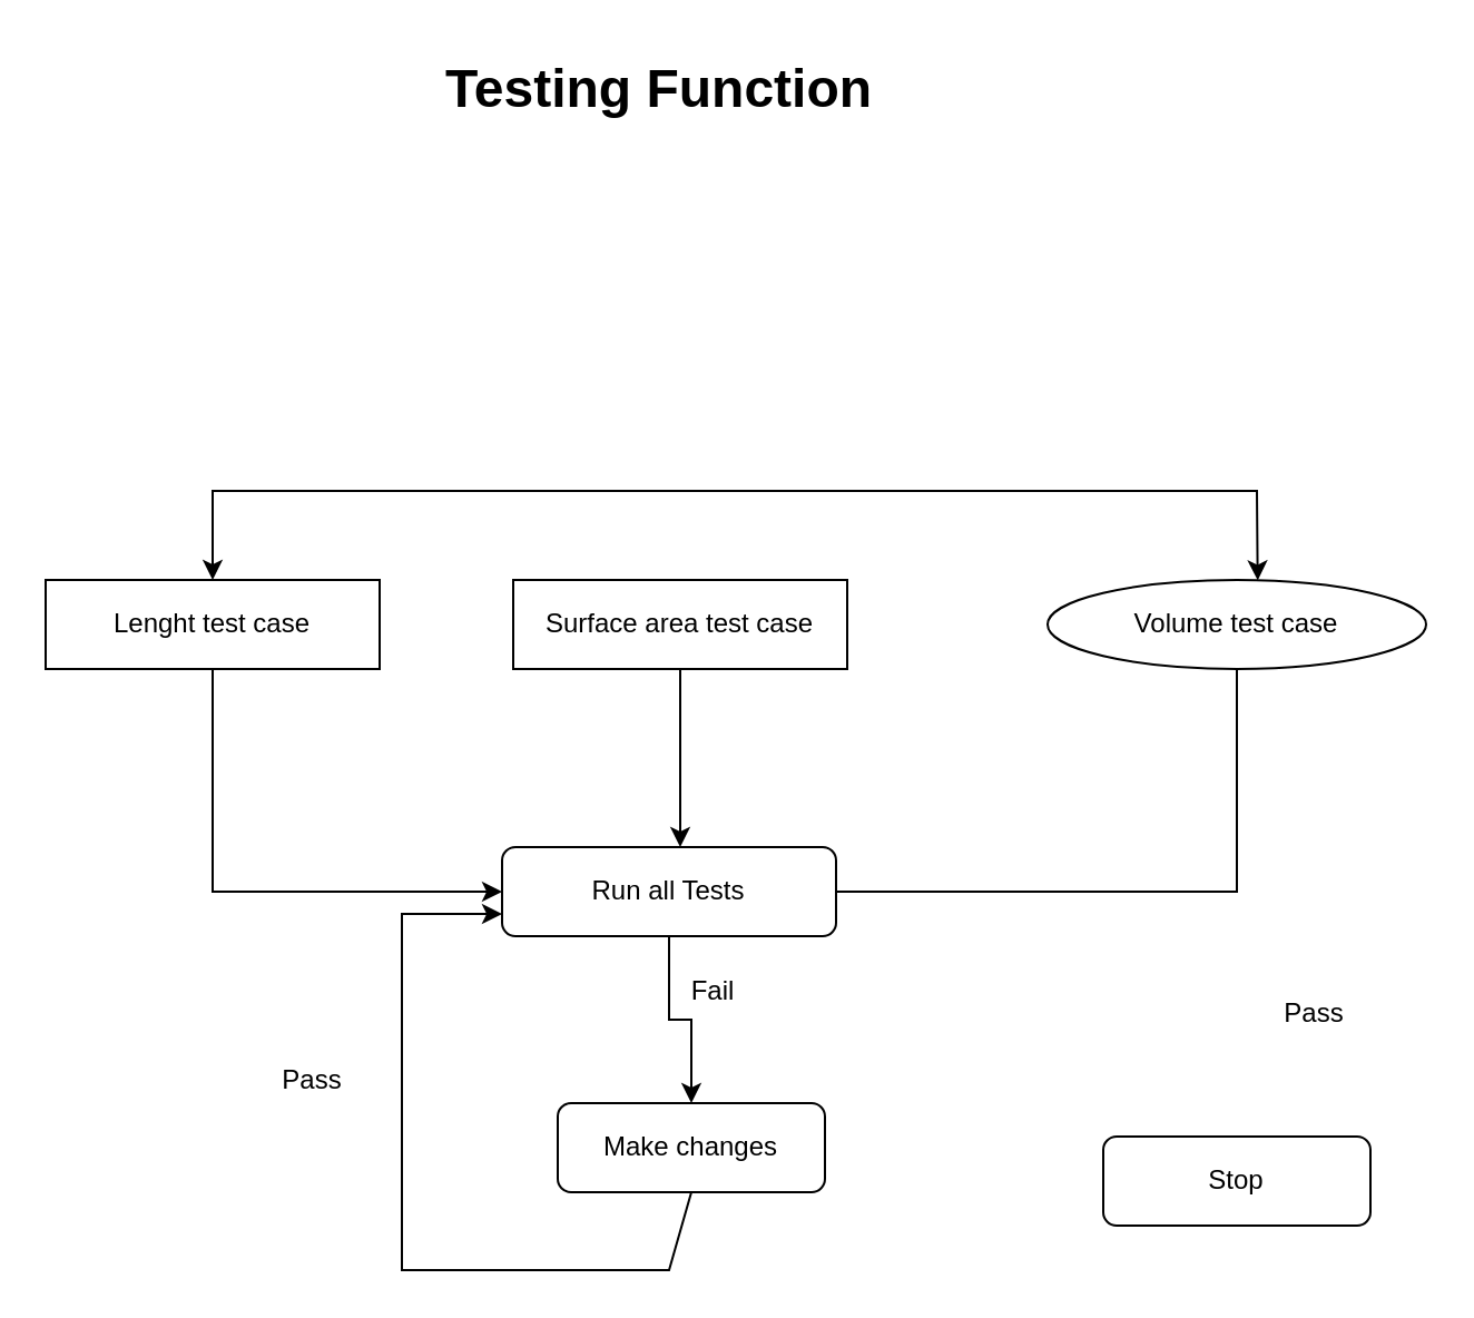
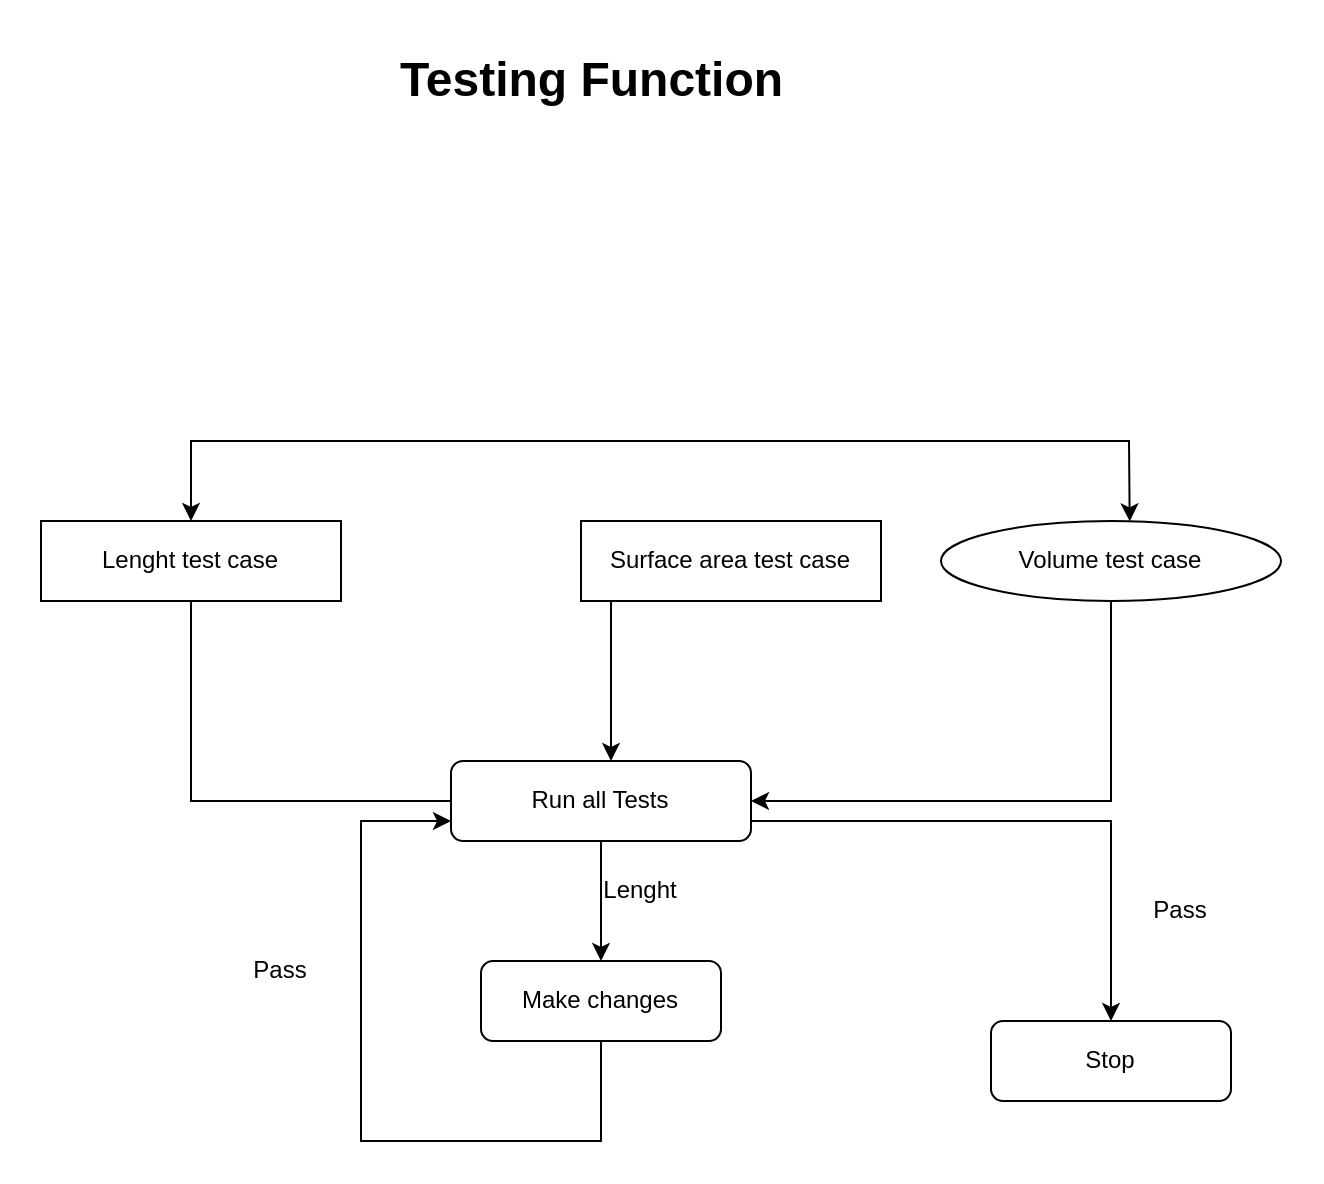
- <mxCell id="4" value="Surface area test case" style="rounded=0;whiteSpace=wrap;html=1;" vertex="1" parent="1"><mxGeometry x="230" y="260" width="150" height="40" as="geometry" /></mxCell>
+ <mxCell id="4" value="Surface area test case" style="rounded=0;whiteSpace=wrap;html=1;" vertex="1" parent="1"><mxGeometry x="290" y="260" width="150" height="40" as="geometry" /></mxCell>
- <mxCell id="10" value="" style="endArrow=classic;html=1;rounded=0;exitX=0.5;exitY=1;exitDx=0;exitDy=0;entryX=0;entryY=0.5;entryDx=0;entryDy=0;" edge="1" parent="1" source="2" target="9"><mxGeometry width="50" height="50" relative="1" as="geometry"><mxPoint x="280" y="380" as="sourcePoint" /><mxPoint x="220" y="410" as="targetPoint" /><Array as="points"><mxPoint x="95" y="400" /><mxPoint x="160" y="400" /></Array></mxGeometry></mxCell>
+ <mxCell id="10" value="" style="endArrow=none;html=1;rounded=0;exitX=0.5;exitY=1;exitDx=0;exitDy=0;entryX=0;entryY=0.5;entryDx=0;entryDy=0;" edge="1" parent="1" source="2" target="9"><mxGeometry width="50" height="50" relative="1" as="geometry"><mxPoint x="280" y="380" as="sourcePoint" /><mxPoint x="220" y="410" as="targetPoint" /><Array as="points"><mxPoint x="95" y="400" /><mxPoint x="160" y="400" /></Array></mxGeometry></mxCell>
- <mxCell id="11" value="" style="endArrow=none;html=1;rounded=0;exitX=0.5;exitY=1;exitDx=0;exitDy=0;entryX=1;entryY=0.5;entryDx=0;entryDy=0;" edge="1" parent="1" source="5" target="9"><mxGeometry width="50" height="50" relative="1" as="geometry"><mxPoint x="280" y="380" as="sourcePoint" /><mxPoint x="330" y="330" as="targetPoint" /><Array as="points"><mxPoint x="555" y="400" /></Array></mxGeometry></mxCell>
+ <mxCell id="11" value="" style="endArrow=classic;html=1;rounded=0;exitX=0.5;exitY=1;exitDx=0;exitDy=0;entryX=1;entryY=0.5;entryDx=0;entryDy=0;" edge="1" parent="1" source="5" target="9"><mxGeometry width="50" height="50" relative="1" as="geometry"><mxPoint x="280" y="380" as="sourcePoint" /><mxPoint x="330" y="330" as="targetPoint" /><Array as="points"><mxPoint x="555" y="400" /></Array></mxGeometry></mxCell>
+ <mxCell id="17" value="" style="endArrow=classic;html=1;rounded=0;exitX=1;exitY=0.75;exitDx=0;exitDy=0;entryX=0.5;entryY=0;entryDx=0;entryDy=0;" edge="1" parent="1" source="9" target="16"><mxGeometry width="50" height="50" relative="1" as="geometry"><mxPoint x="280" y="370" as="sourcePoint" /><mxPoint x="330" y="320" as="targetPoint" /><Array as="points"><mxPoint x="555" y="410" /></Array></mxGeometry></mxCell>
- <mxCell id="14" value="Fail" style="text;html=1;strokeColor=none;fillColor=none;align=center;verticalAlign=middle;whiteSpace=wrap;rounded=0;" vertex="1" parent="1"><mxGeometry x="290" y="430" width="60" height="30" as="geometry" /></mxCell>
+ <mxCell id="14" value="Lenght" style="text;html=1;strokeColor=none;fillColor=none;align=center;verticalAlign=middle;whiteSpace=wrap;rounded=0;" vertex="1" parent="1"><mxGeometry x="290" y="430" width="60" height="30" as="geometry" /></mxCell>
- <mxCell id="12" value="Make changes" style="rounded=1;whiteSpace=wrap;html=1;" vertex="1" parent="1"><mxGeometry x="250" y="495" width="120" height="40" as="geometry" /></mxCell>
+ <mxCell id="12" value="Make changes" style="rounded=1;whiteSpace=wrap;html=1;" vertex="1" parent="1"><mxGeometry x="240" y="480" width="120" height="40" as="geometry" /></mxCell>
